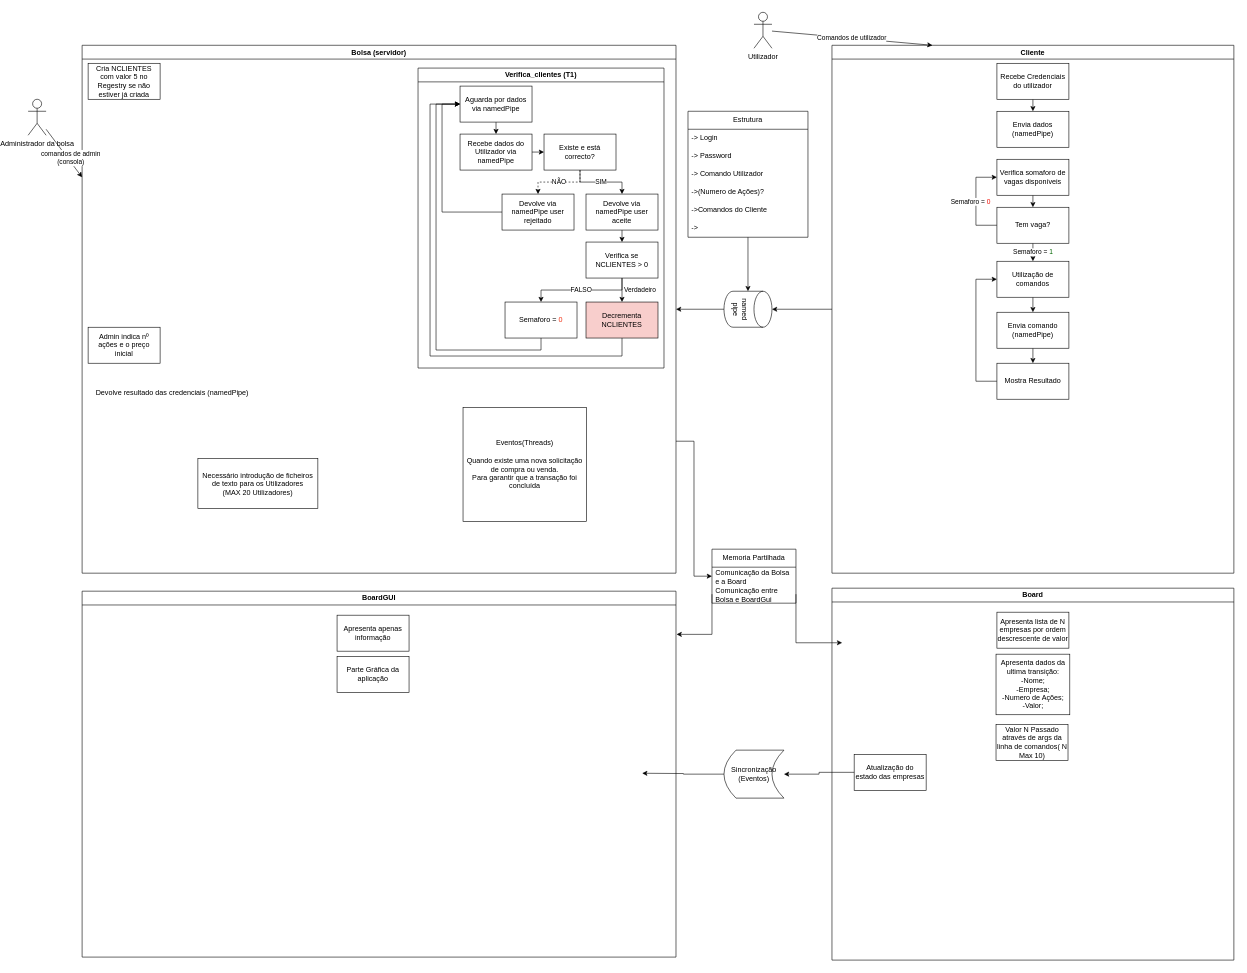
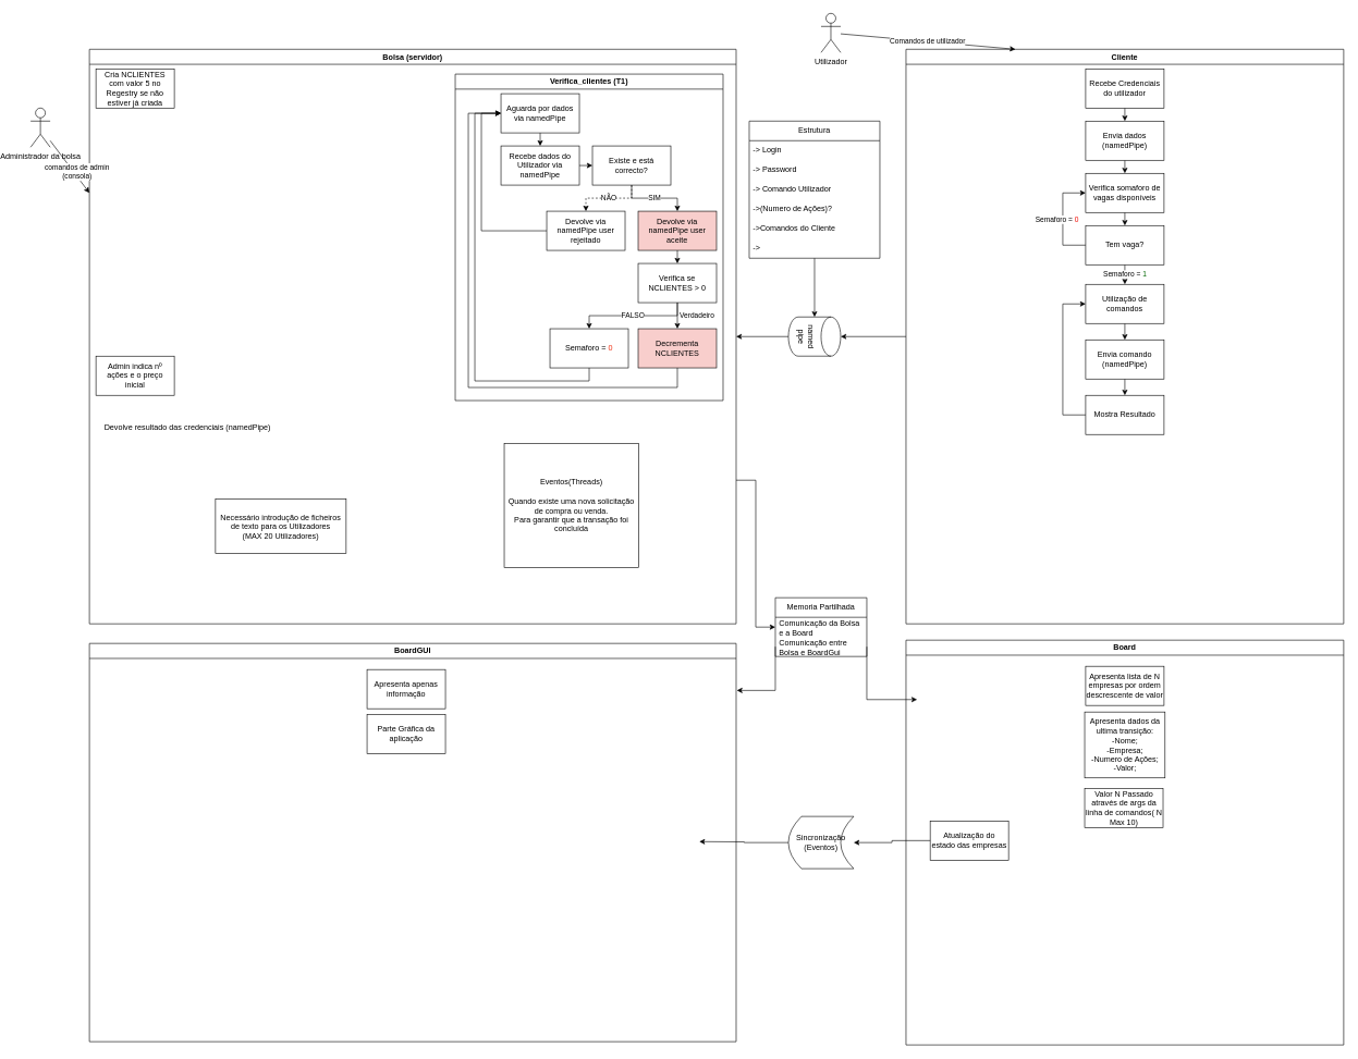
+ <mxCell id="37" style="edgeStyle=orthogonalEdgeStyle;rounded=0;orthogonalLoop=1;jettySize=auto;html=1;exitX=0.5;exitY=1;exitDx=0;exitDy=0;entryX=0.5;entryY=0;entryDx=0;entryDy=0;" parent="28" source="38" target="36" edge="1"><mxGeometry relative="1" as="geometry" /></mxCell>
- <mxCell id="12" value="Devolve via namedPipe user aceite" style="whiteSpace=wrap;html=1;" parent="5" vertex="1"><mxGeometry x="280" y="210" width="120" height="60" as="geometry" /></mxCell>
+ <mxCell id="12" value="Devolve via namedPipe user aceite" style="whiteSpace=wrap;html=1;fillColor=#f8cecc;" parent="5" vertex="1"><mxGeometry x="280" y="210" width="120" height="60" as="geometry" /></mxCell>
